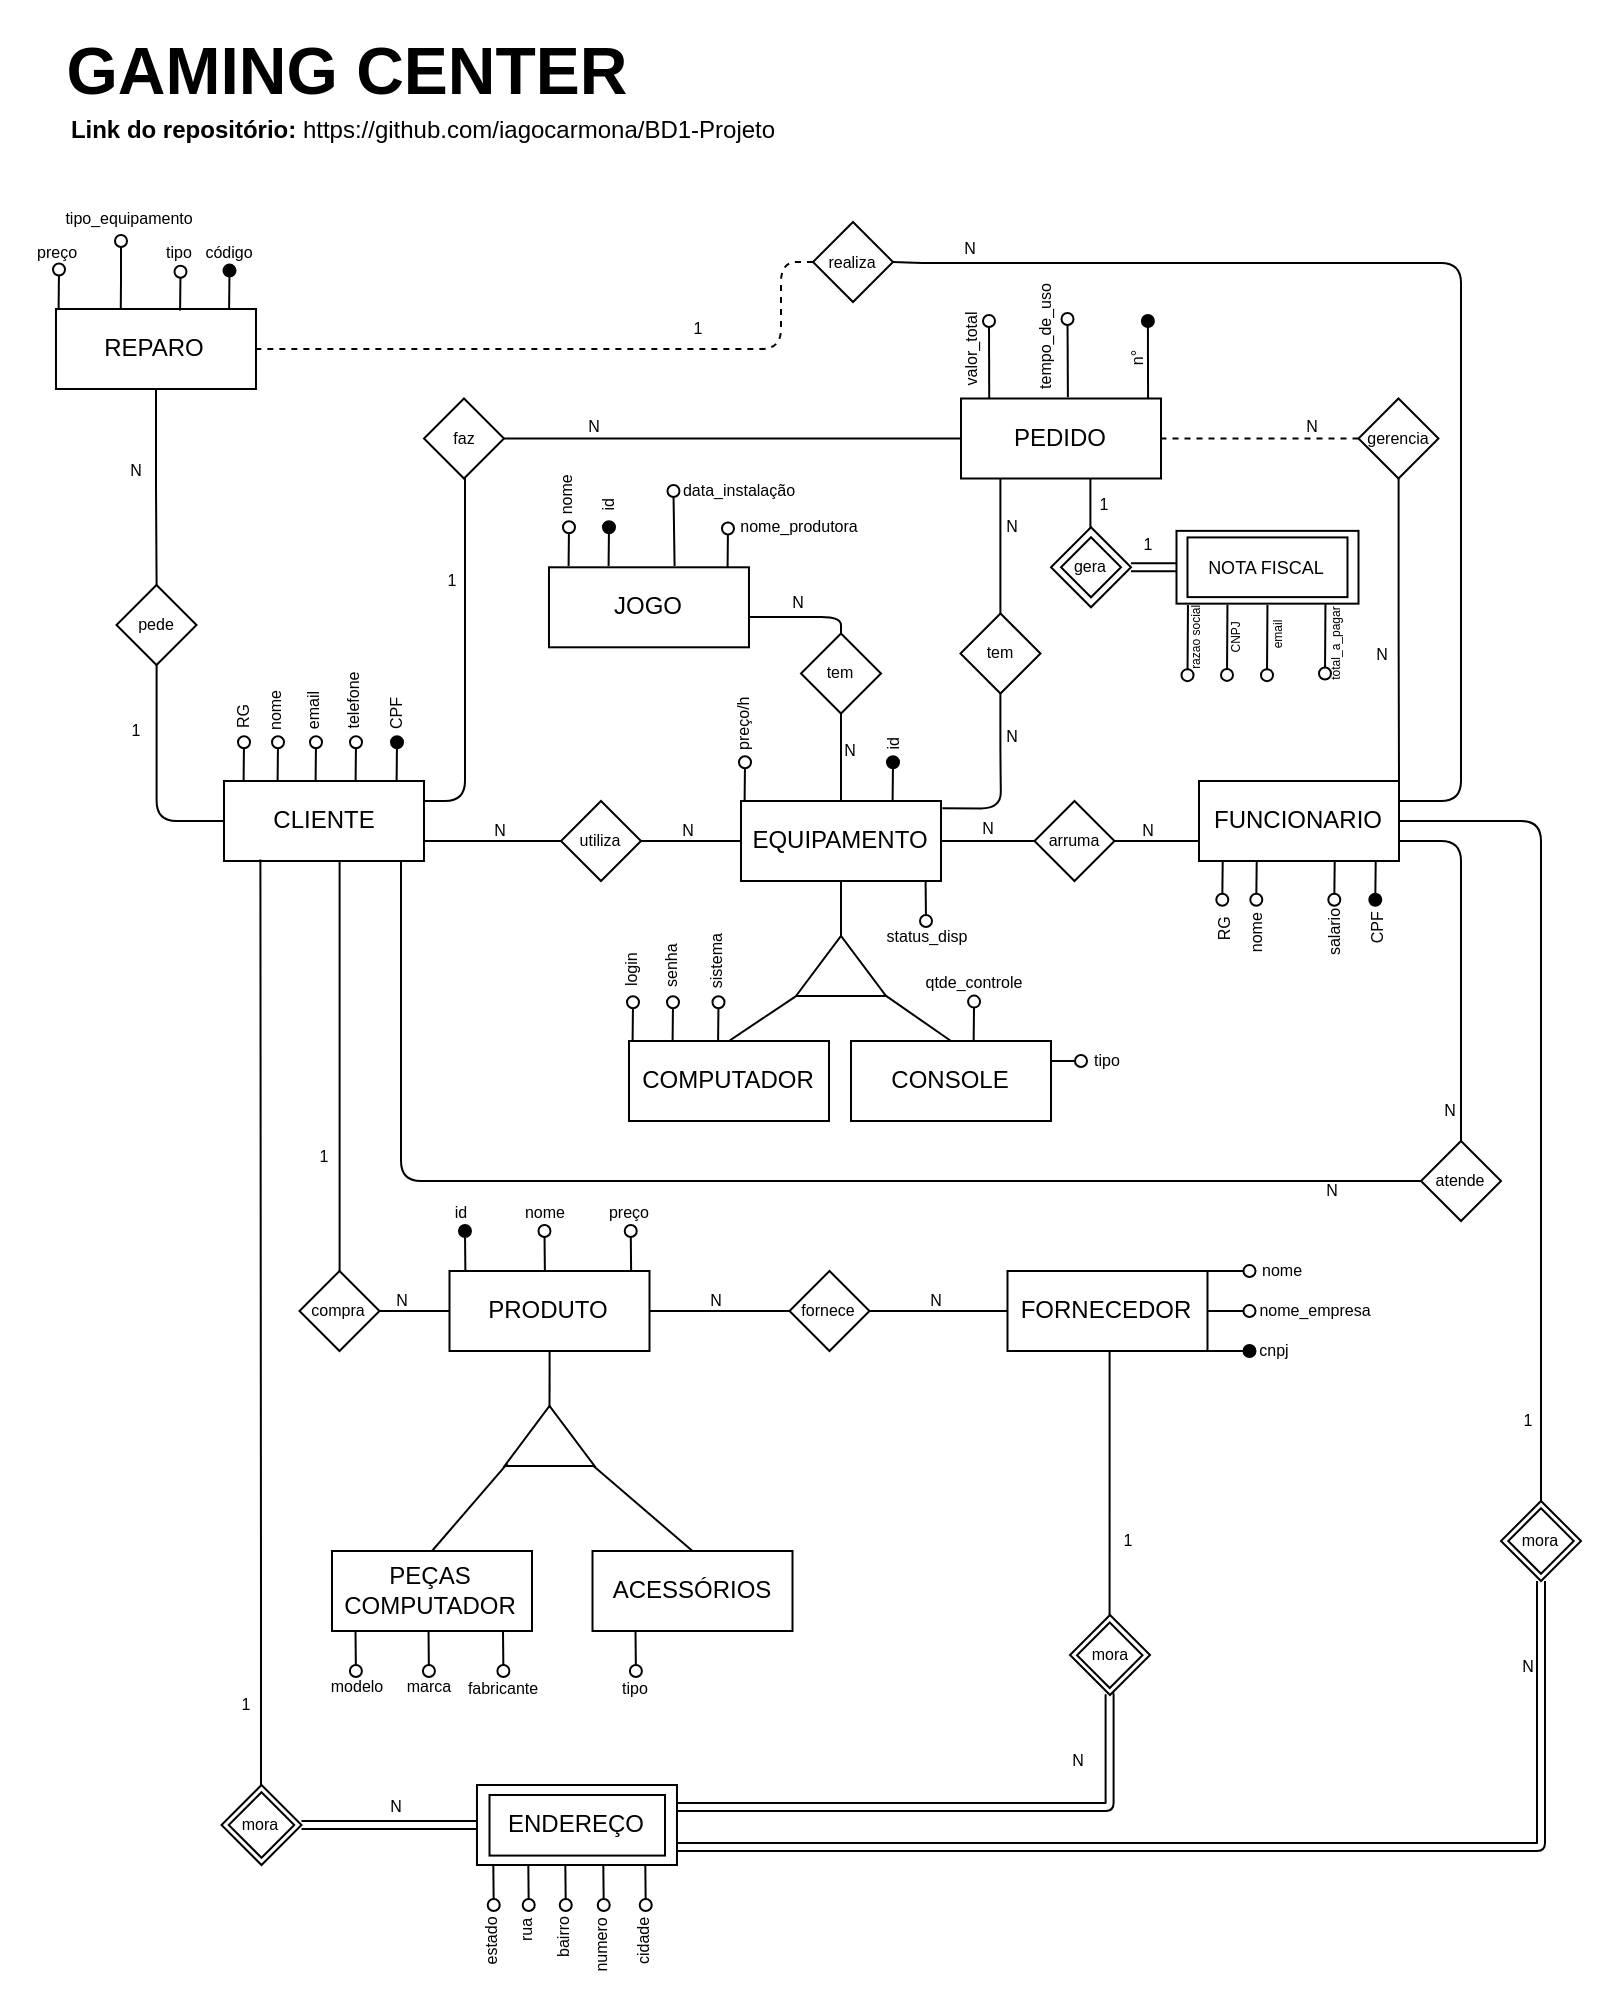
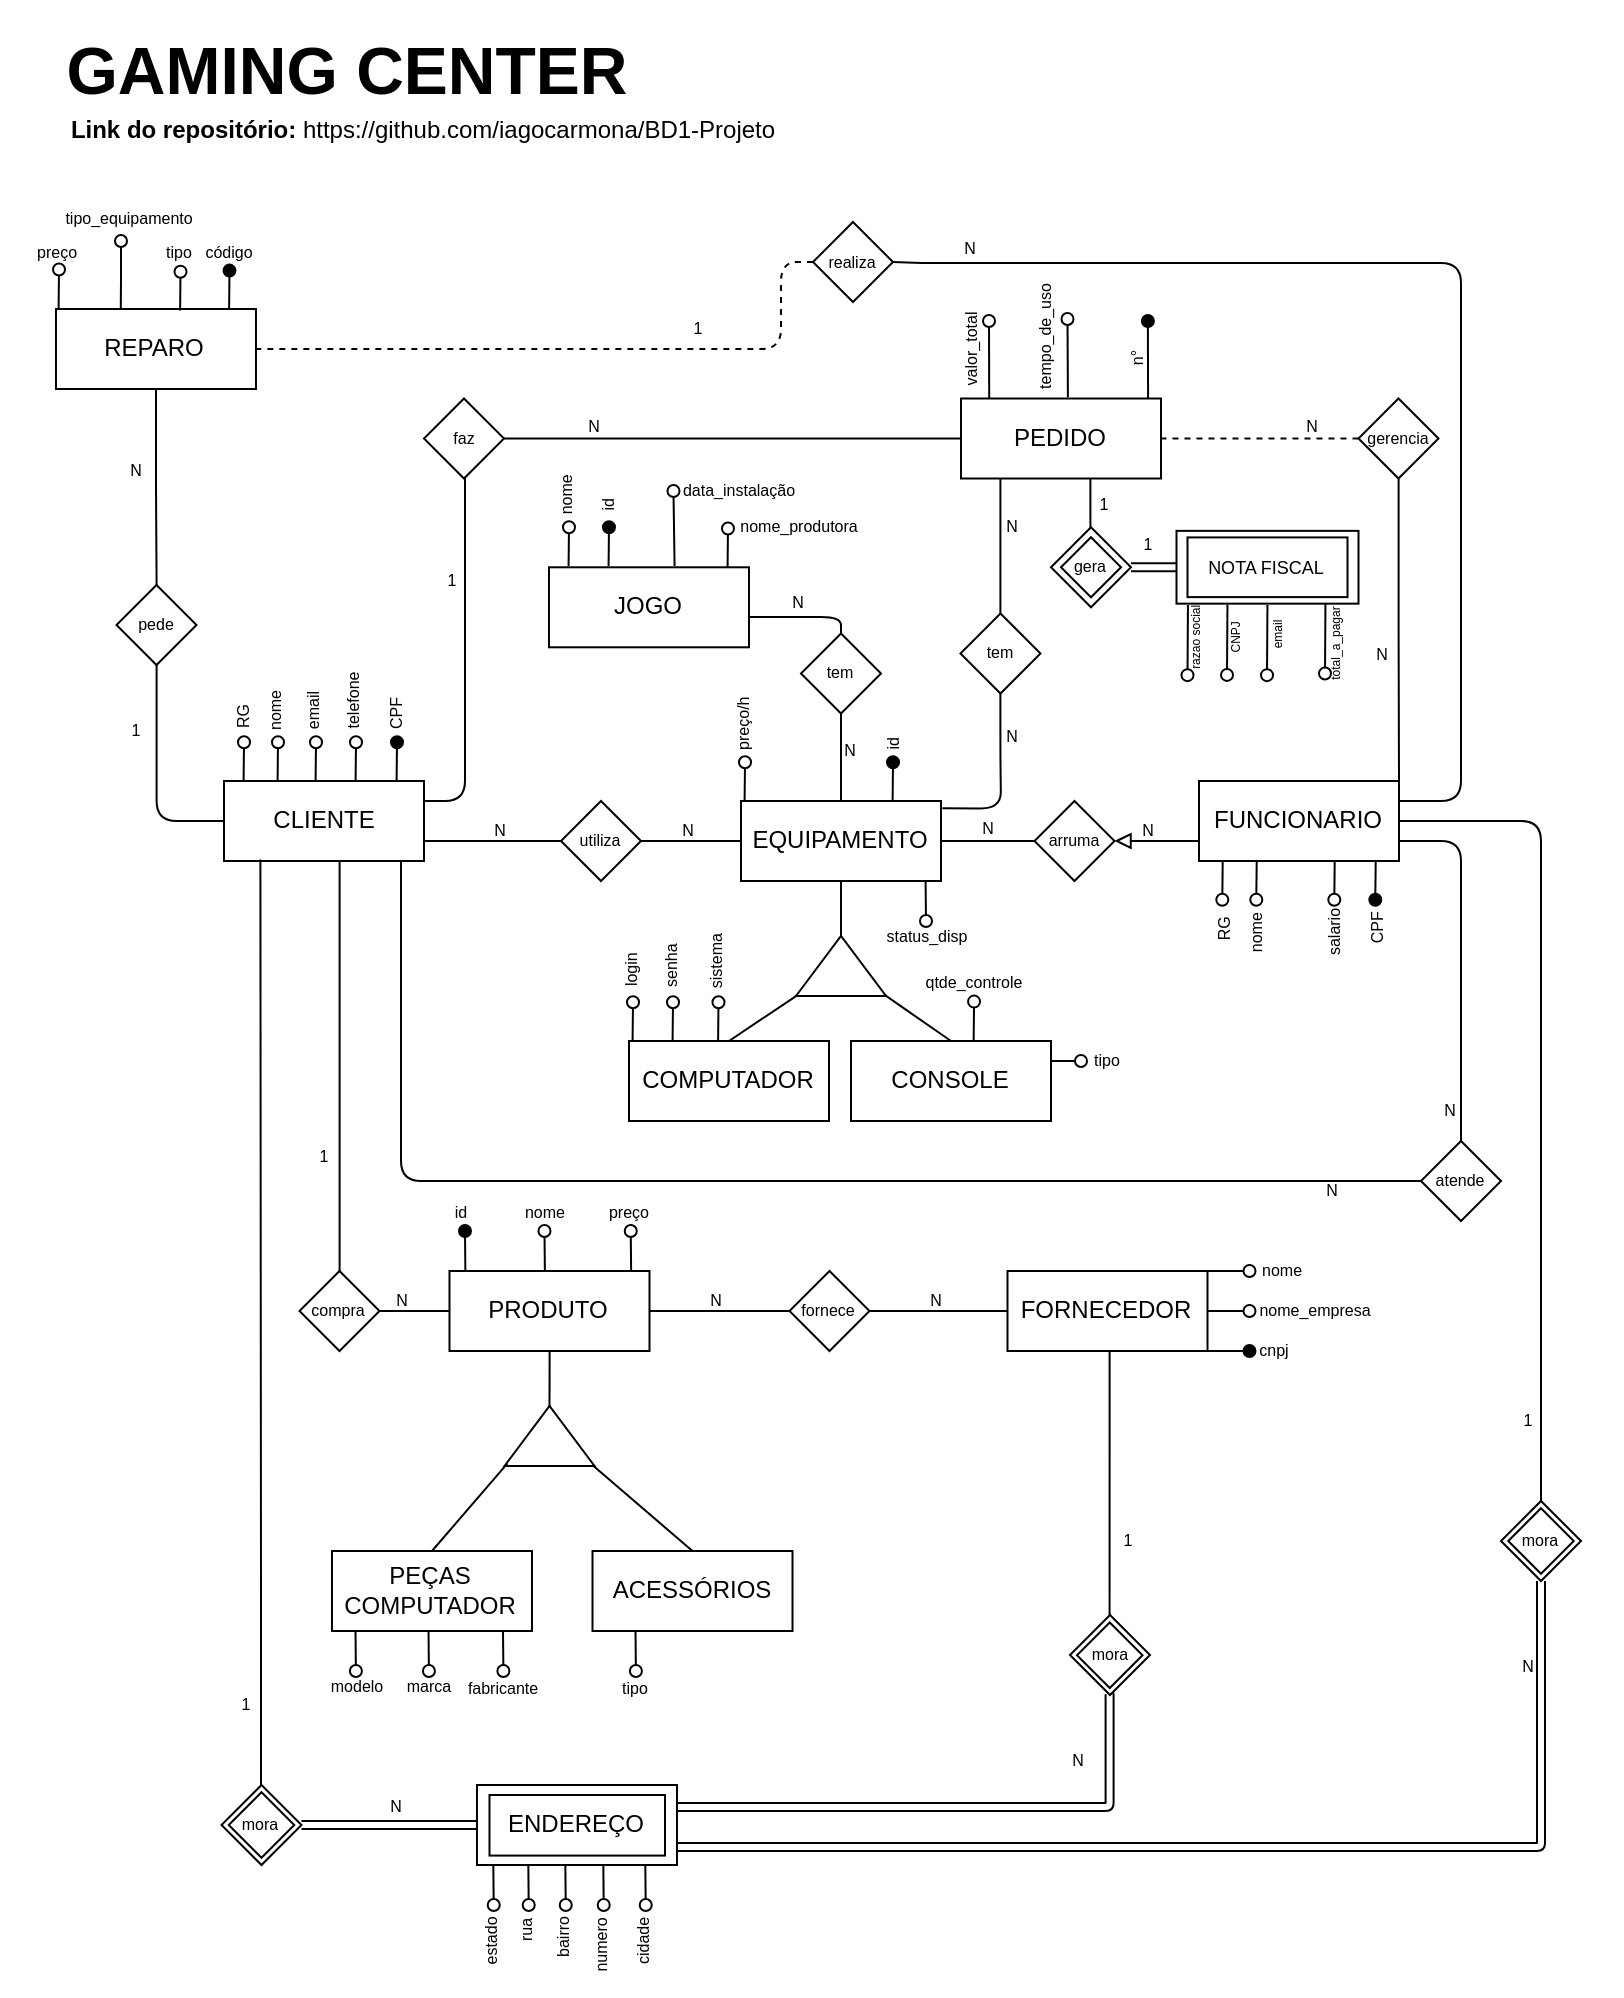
- <mxCell id="55" style="edgeStyle=orthogonalEdgeStyle;rounded=0;orthogonalLoop=1;jettySize=auto;html=1;endArrow=none;endFill=0;" parent="1" source="57" target="59" edge="1"><mxGeometry relative="1" as="geometry"><Array as="points"><mxPoint x="590" y="420" /><mxPoint x="590" y="420" /></Array></mxGeometry></mxCell>
+ <mxCell id="55" style="edgeStyle=orthogonalEdgeStyle;rounded=0;orthogonalLoop=1;jettySize=auto;html=1;endArrow=block;endFill=0;" parent="1" source="57" target="59" edge="1"><mxGeometry relative="1" as="geometry"><Array as="points"><mxPoint x="590" y="420" /><mxPoint x="590" y="420" /></Array></mxGeometry></mxCell>
